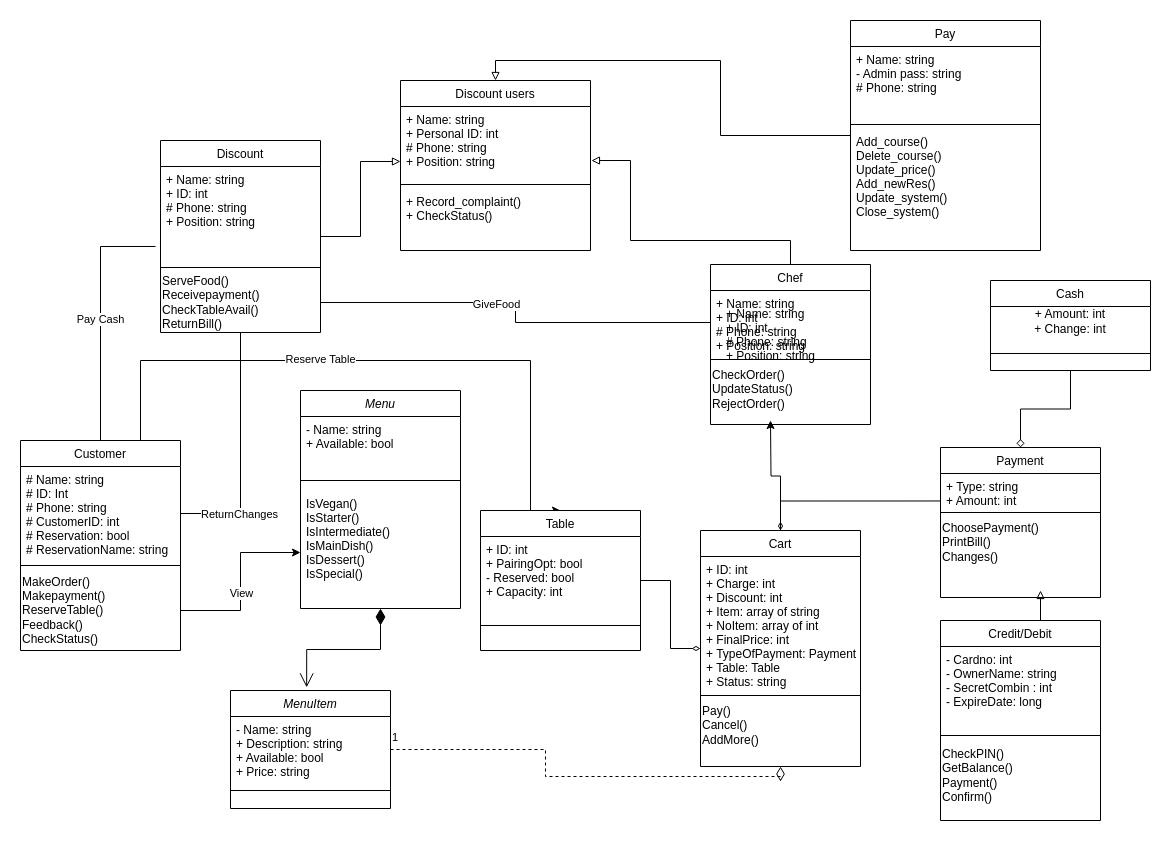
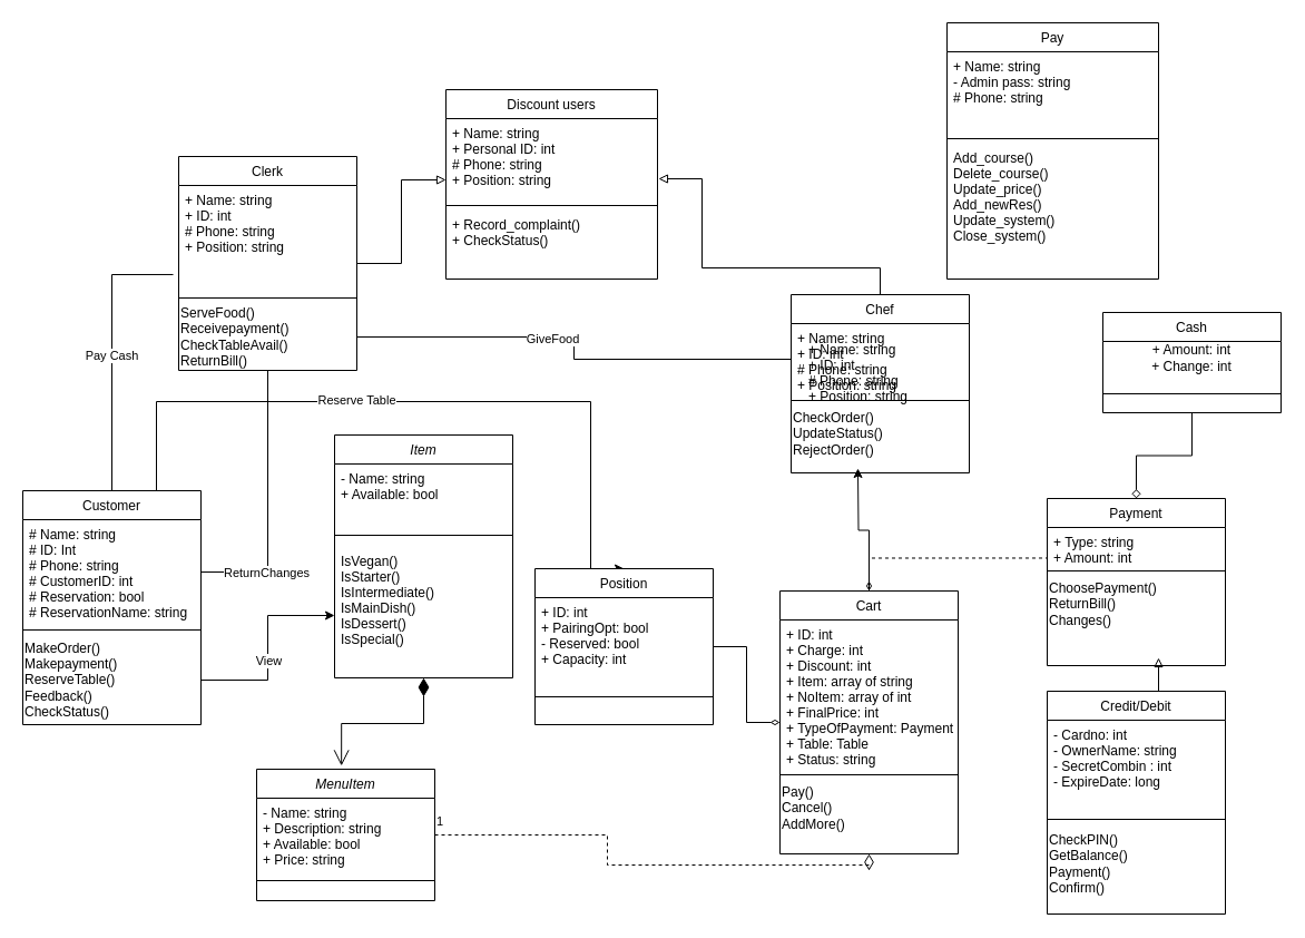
- <mxCell id="11" style="edgeStyle=orthogonalEdgeStyle;rounded=0;orthogonalLoop=1;jettySize=auto;html=1;exitX=0;exitY=0.5;exitDx=0;exitDy=0;entryX=0.5;entryY=0;entryDx=0;entryDy=0;endArrow=block;endFill=0;" parent="1" source="12" target="34" edge="1"><mxGeometry relative="1" as="geometry" /></mxCell>
- <mxCell id="7" value="Discount" style="swimlane;fontStyle=0;align=center;verticalAlign=top;childLayout=stackLayout;horizontal=1;startSize=26;horizontalStack=0;resizeParent=1;resizeLast=0;collapsible=1;marginBottom=0;rounded=0;shadow=0;strokeWidth=1;" parent="1" vertex="1"><mxGeometry x="160" y="140" width="160" height="192" as="geometry"><mxRectangle x="340" y="380" width="170" height="26" as="alternateBounds" /></mxGeometry></mxCell>
+ <mxCell id="7" value="Clerk" style="swimlane;fontStyle=0;align=center;verticalAlign=top;childLayout=stackLayout;horizontal=1;startSize=26;horizontalStack=0;resizeParent=1;resizeLast=0;collapsible=1;marginBottom=0;rounded=0;shadow=0;strokeWidth=1;" parent="1" vertex="1"><mxGeometry x="160" y="140" width="160" height="192" as="geometry"><mxRectangle x="340" y="380" width="170" height="26" as="alternateBounds" /></mxGeometry></mxCell>
- <mxCell id="2" value="Menu" style="swimlane;fontStyle=2;align=center;verticalAlign=top;childLayout=stackLayout;horizontal=1;startSize=26;horizontalStack=0;resizeParent=1;resizeLast=0;collapsible=1;marginBottom=0;rounded=0;shadow=0;strokeWidth=1;" parent="1" vertex="1"><mxGeometry x="300" y="390" width="160" height="218" as="geometry"><mxRectangle x="1020" y="463" width="160" height="26" as="alternateBounds" /></mxGeometry></mxCell>
+ <mxCell id="2" value="Item" style="swimlane;fontStyle=2;align=center;verticalAlign=top;childLayout=stackLayout;horizontal=1;startSize=26;horizontalStack=0;resizeParent=1;resizeLast=0;collapsible=1;marginBottom=0;rounded=0;shadow=0;strokeWidth=1;" parent="1" vertex="1"><mxGeometry x="300" y="390" width="160" height="218" as="geometry"><mxRectangle x="1020" y="463" width="160" height="26" as="alternateBounds" /></mxGeometry></mxCell>
- <mxCell id="50" style="edgeStyle=orthogonalEdgeStyle;rounded=0;orthogonalLoop=1;jettySize=auto;html=1;entryX=0;entryY=0.808;entryDx=0;entryDy=0;entryPerimeter=0;startArrow=diamondThin;startFill=0;endArrow=none;endFill=0;" parent="1" source="52" target="17" edge="1"><mxGeometry relative="1" as="geometry" /></mxCell>
+ <mxCell id="50" style="edgeStyle=orthogonalEdgeStyle;rounded=0;orthogonalLoop=1;jettySize=auto;html=1;entryX=0;entryY=0.808;entryDx=0;entryDy=0;entryPerimeter=0;startArrow=diamondThin;startFill=0;endArrow=none;endFill=0;dashed=1;" parent="1" source="52" target="17" edge="1"><mxGeometry relative="1" as="geometry" /></mxCell>
- <mxCell id="57" value="Table" style="swimlane;fontStyle=0;align=center;verticalAlign=top;childLayout=stackLayout;horizontal=1;startSize=26;horizontalStack=0;resizeParent=1;resizeLast=0;collapsible=1;marginBottom=0;rounded=0;shadow=0;strokeWidth=1;" parent="1" vertex="1"><mxGeometry x="480" y="510" width="160" height="140" as="geometry"><mxRectangle x="1190" y="530" width="150" height="26" as="alternateBounds" /></mxGeometry></mxCell>
+ <mxCell id="57" value="Position" style="swimlane;fontStyle=0;align=center;verticalAlign=top;childLayout=stackLayout;horizontal=1;startSize=26;horizontalStack=0;resizeParent=1;resizeLast=0;collapsible=1;marginBottom=0;rounded=0;shadow=0;strokeWidth=1;" parent="1" vertex="1"><mxGeometry x="480" y="510" width="160" height="140" as="geometry"><mxRectangle x="1190" y="530" width="150" height="26" as="alternateBounds" /></mxGeometry></mxCell>
- <mxCell id="19" value="ChoosePayment()&lt;br&gt;PrintBill()&lt;br&gt;Changes()&lt;br&gt;" style="text;html=1;align=left;verticalAlign=middle;resizable=0;points=[];autosize=1;strokeColor=none;fillColor=none;" parent="16" vertex="1"><mxGeometry y="70" width="160" height="50" as="geometry" /></mxCell>
+ <mxCell id="19" value="ChoosePayment()&lt;br&gt;ReturnBill()&lt;br&gt;Changes()&lt;br&gt;" style="text;html=1;align=left;verticalAlign=middle;resizable=0;points=[];autosize=1;strokeColor=none;fillColor=none;" parent="16" vertex="1"><mxGeometry y="70" width="160" height="50" as="geometry" /></mxCell>
